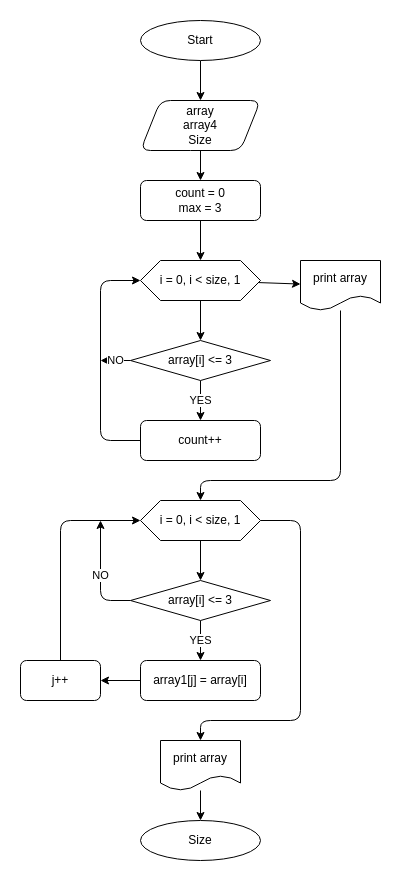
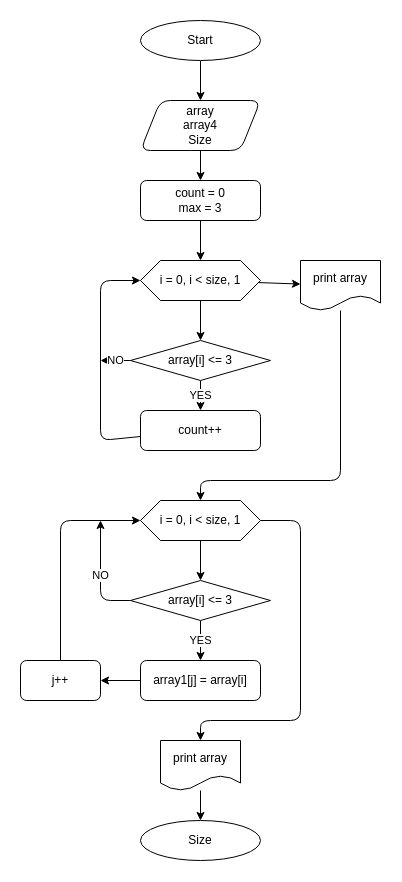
- <mxCell id="15" value="count++" style="rounded=1;whiteSpace=wrap;html=1;" vertex="1" parent="1"><mxGeometry x="140" y="420" width="120" height="40" as="geometry" /></mxCell>
+ <mxCell id="15" value="count++" style="rounded=1;whiteSpace=wrap;html=1;" vertex="1" parent="1"><mxGeometry x="140" y="410" width="120" height="40" as="geometry" /></mxCell>
